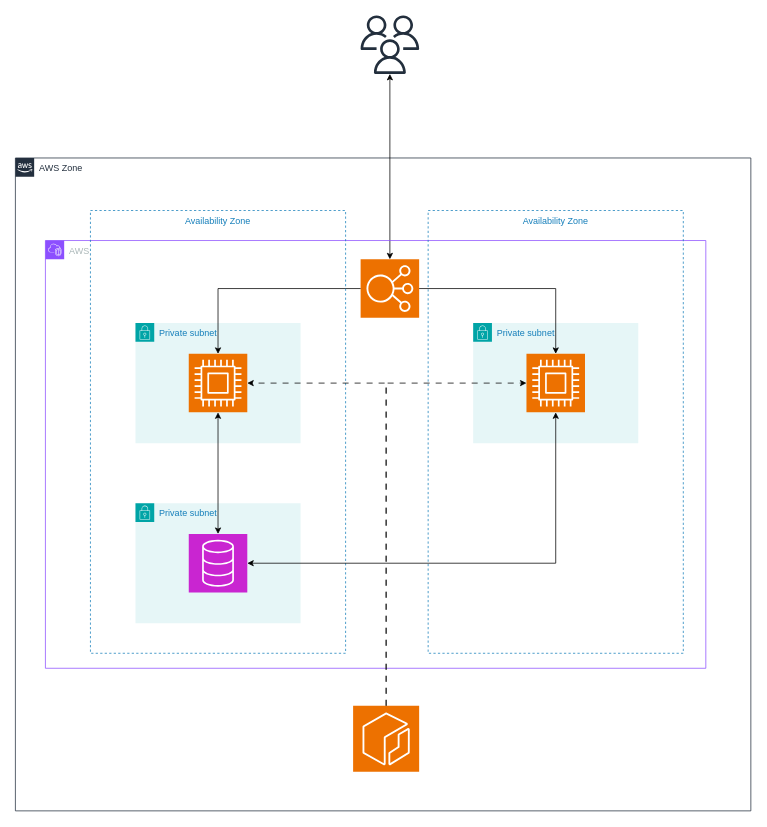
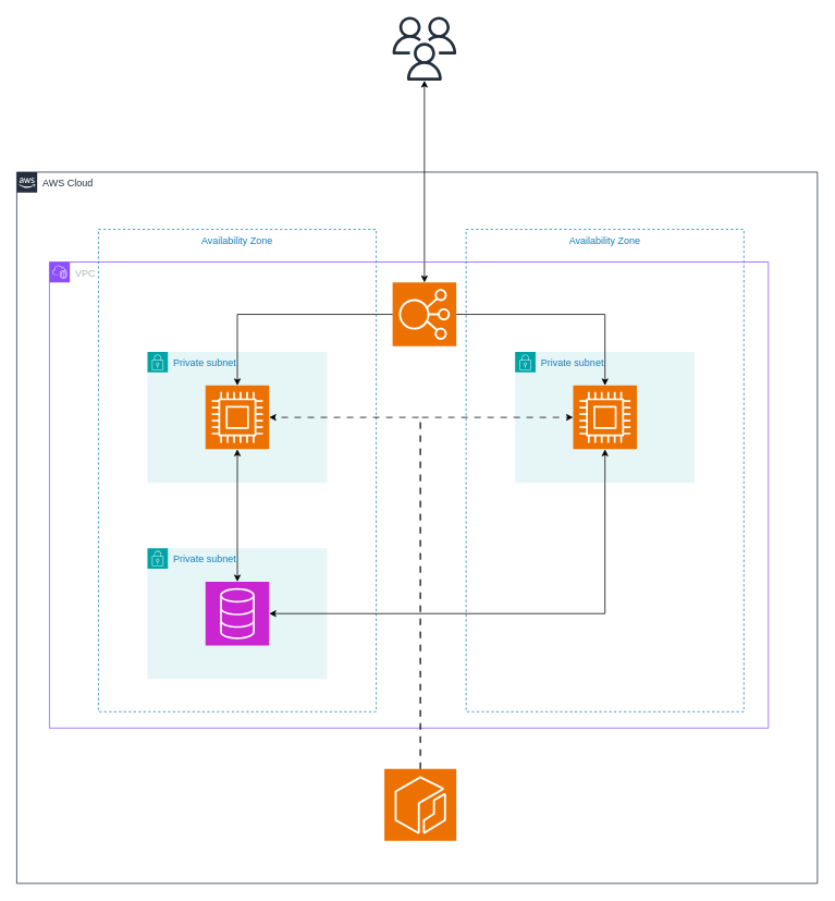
- <mxCell id="2" value="AWS Zone" style="points=[[0,0],[0.25,0],[0.5,0],[0.75,0],[1,0],[1,0.25],[1,0.5],[1,0.75],[1,1],[0.75,1],[0.5,1],[0.25,1],[0,1],[0,0.75],[0,0.5],[0,0.25]];outlineConnect=0;gradientColor=none;html=1;whiteSpace=wrap;fontSize=12;fontStyle=0;container=0;pointerEvents=0;collapsible=0;recursiveResize=0;shape=mxgraph.aws4.group;grIcon=mxgraph.aws4.group_aws_cloud_alt;strokeColor=#232F3E;fillColor=none;verticalAlign=top;align=left;spacingLeft=30;fontColor=#232F3E;dashed=0;" parent="1" vertex="1"><mxGeometry x="20" y="210" width="980" height="870" as="geometry" /></mxCell>
+ <mxCell id="2" value="AWS Cloud" style="points=[[0,0],[0.25,0],[0.5,0],[0.75,0],[1,0],[1,0.25],[1,0.5],[1,0.75],[1,1],[0.75,1],[0.5,1],[0.25,1],[0,1],[0,0.75],[0,0.5],[0,0.25]];outlineConnect=0;gradientColor=none;html=1;whiteSpace=wrap;fontSize=12;fontStyle=0;container=0;pointerEvents=0;collapsible=0;recursiveResize=0;shape=mxgraph.aws4.group;grIcon=mxgraph.aws4.group_aws_cloud_alt;strokeColor=#232F3E;fillColor=none;verticalAlign=top;align=left;spacingLeft=30;fontColor=#232F3E;dashed=0;" parent="1" vertex="1"><mxGeometry x="20" y="210" width="980" height="870" as="geometry" /></mxCell>
- <mxCell id="5" value="AWS" style="points=[[0,0],[0.25,0],[0.5,0],[0.75,0],[1,0],[1,0.25],[1,0.5],[1,0.75],[1,1],[0.75,1],[0.5,1],[0.25,1],[0,1],[0,0.75],[0,0.5],[0,0.25]];outlineConnect=0;gradientColor=none;html=1;whiteSpace=wrap;fontSize=12;fontStyle=0;container=1;pointerEvents=0;collapsible=0;recursiveResize=0;shape=mxgraph.aws4.group;grIcon=mxgraph.aws4.group_vpc2;strokeColor=#8C4FFF;fillColor=none;verticalAlign=top;align=left;spacingLeft=30;fontColor=#AAB7B8;dashed=0;" parent="1" vertex="1"><mxGeometry x="60" y="320" width="880" height="570" as="geometry" /></mxCell>
+ <mxCell id="5" value="VPC" style="points=[[0,0],[0.25,0],[0.5,0],[0.75,0],[1,0],[1,0.25],[1,0.5],[1,0.75],[1,1],[0.75,1],[0.5,1],[0.25,1],[0,1],[0,0.75],[0,0.5],[0,0.25]];outlineConnect=0;gradientColor=none;html=1;whiteSpace=wrap;fontSize=12;fontStyle=0;container=1;pointerEvents=0;collapsible=0;recursiveResize=0;shape=mxgraph.aws4.group;grIcon=mxgraph.aws4.group_vpc2;strokeColor=#8C4FFF;fillColor=none;verticalAlign=top;align=left;spacingLeft=30;fontColor=#AAB7B8;dashed=0;" parent="1" vertex="1"><mxGeometry x="60" y="320" width="880" height="570" as="geometry" /></mxCell>
